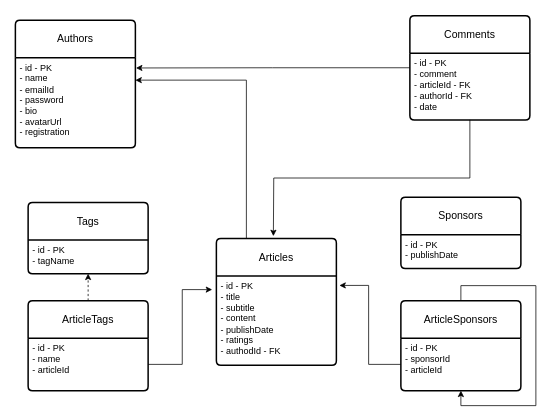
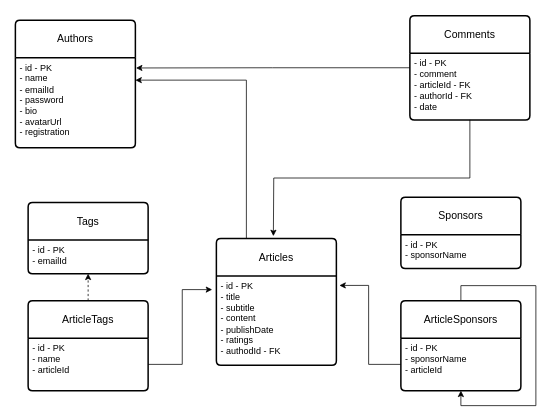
- <mxCell id="16" value="- id - PK&lt;br&gt;- publishDate" style="align=left;strokeColor=none;fillColor=none;spacingLeft=4;fontSize=12;verticalAlign=top;resizable=0;rotatable=0;part=1;html=1;" vertex="1" parent="15"><mxGeometry y="50" width="160" height="45" as="geometry" /></mxCell>
+ <mxCell id="16" value="- id - PK&lt;br&gt;- sponsorName" style="align=left;strokeColor=none;fillColor=none;spacingLeft=4;fontSize=12;verticalAlign=top;resizable=0;rotatable=0;part=1;html=1;" vertex="1" parent="15"><mxGeometry y="50" width="160" height="45" as="geometry" /></mxCell>
- <mxCell id="11" value="- id - PK&lt;br&gt;- tagName" style="align=left;strokeColor=none;fillColor=none;spacingLeft=4;fontSize=12;verticalAlign=top;resizable=0;rotatable=0;part=1;html=1;" vertex="1" parent="10"><mxGeometry y="50" width="160" height="45" as="geometry" /></mxCell>
+ <mxCell id="11" value="- id - PK&lt;br&gt;- emailId" style="align=left;strokeColor=none;fillColor=none;spacingLeft=4;fontSize=12;verticalAlign=top;resizable=0;rotatable=0;part=1;html=1;" vertex="1" parent="10"><mxGeometry y="50" width="160" height="45" as="geometry" /></mxCell>
- <mxCell id="19" value="- id - PK&lt;br&gt;- sponsorId&lt;br&gt;- articleId" style="align=left;strokeColor=none;fillColor=none;spacingLeft=4;fontSize=12;verticalAlign=top;resizable=0;rotatable=0;part=1;html=1;" vertex="1" parent="18"><mxGeometry y="50" width="160" height="70" as="geometry" /></mxCell>
+ <mxCell id="19" value="- id - PK&lt;br&gt;- sponsorName&lt;br&gt;- articleId" style="align=left;strokeColor=none;fillColor=none;spacingLeft=4;fontSize=12;verticalAlign=top;resizable=0;rotatable=0;part=1;html=1;" vertex="1" parent="18"><mxGeometry y="50" width="160" height="70" as="geometry" /></mxCell>
